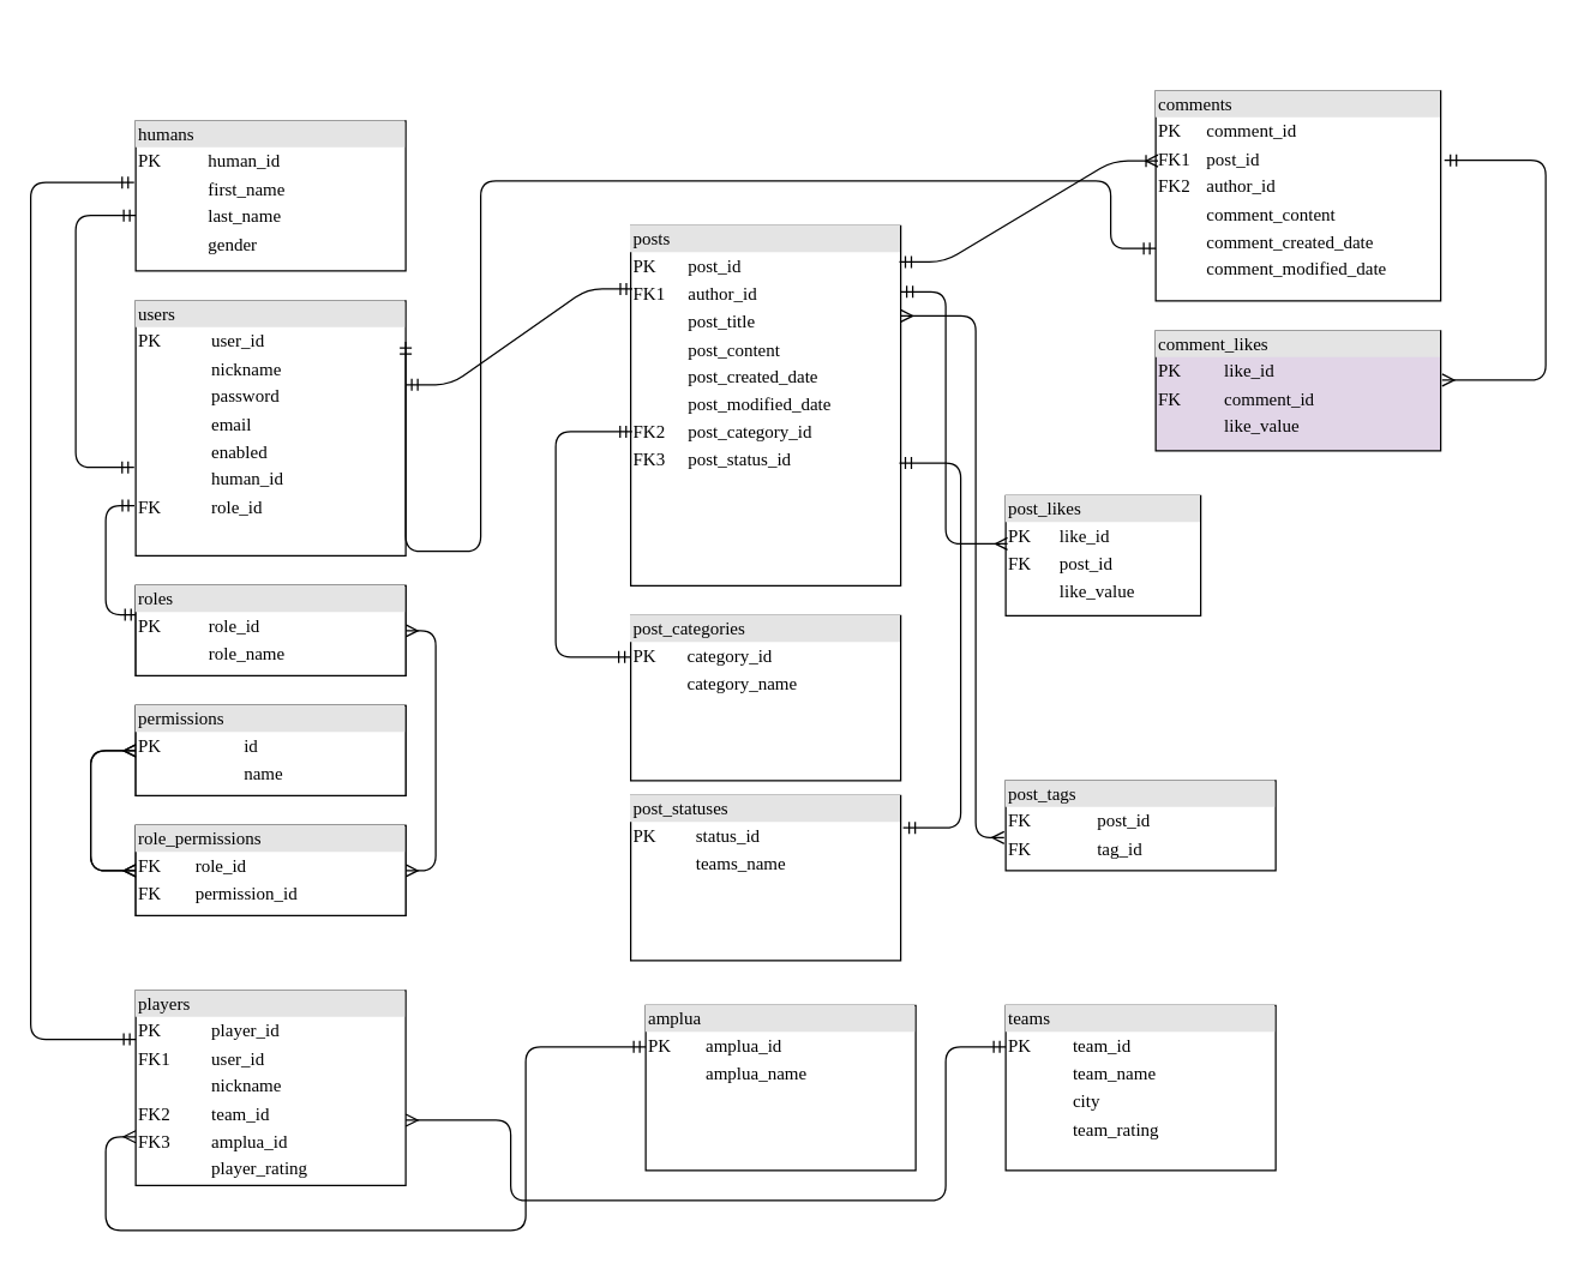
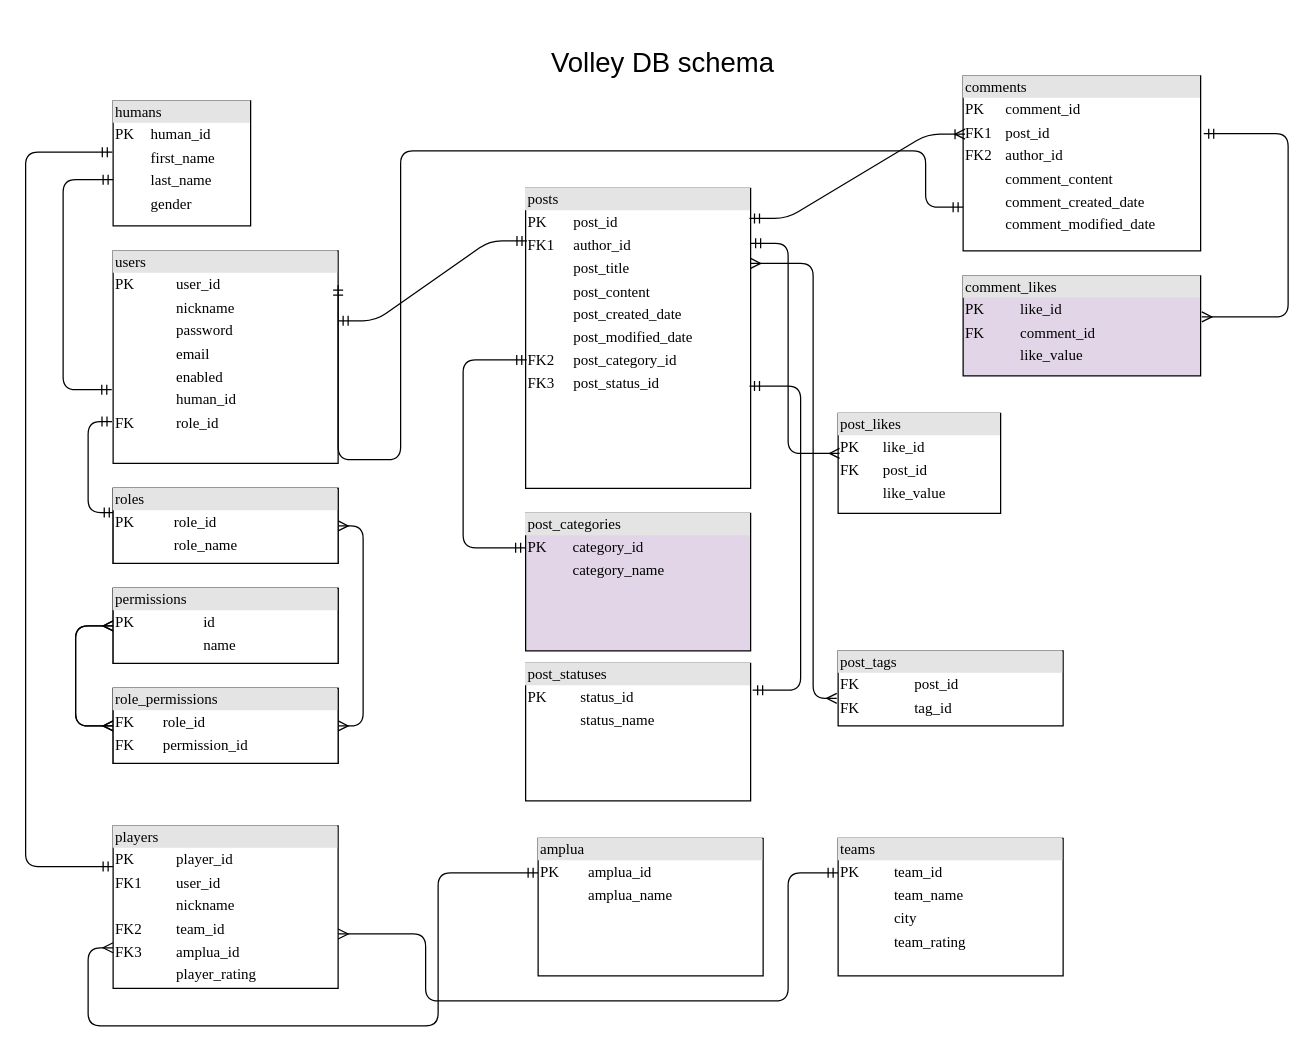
+ <mxCell id="11" value="&lt;font style=&quot;font-size: 22px&quot;&gt;Volley DB schema&lt;/font&gt;" style="rounded=0;whiteSpace=wrap;html=1;strokeColor=none;" parent="1" vertex="1"><mxGeometry x="340" y="20" width="380" height="60" as="geometry" /></mxCell>
- <mxCell id="25" value="&lt;div style=&quot;box-sizing: border-box ; width: 100% ; background: #e4e4e4 ; padding: 2px&quot;&gt;humans&lt;/div&gt;&lt;table style=&quot;width: 100% ; font-size: 1em&quot; cellpadding=&quot;2&quot; cellspacing=&quot;0&quot;&gt;&lt;tbody&gt;&lt;tr&gt;&lt;td&gt;PK&lt;/td&gt;&lt;td&gt;human_id&lt;/td&gt;&lt;/tr&gt;&lt;tr&gt;&lt;td&gt;&lt;/td&gt;&lt;td&gt;first_name&lt;/td&gt;&lt;/tr&gt;&lt;tr&gt;&lt;td&gt;&lt;br&gt;&lt;/td&gt;&lt;td&gt;last_name&lt;/td&gt;&lt;/tr&gt;&lt;tr&gt;&lt;td&gt;&lt;br&gt;&lt;/td&gt;&lt;td&gt;gender&lt;/td&gt;&lt;/tr&gt;&lt;/tbody&gt;&lt;/table&gt;" style="verticalAlign=top;align=left;overflow=fill;html=1;rounded=0;shadow=0;comic=0;labelBackgroundColor=none;strokeWidth=1;fontFamily=Verdana;fontSize=12" parent="1" vertex="1"><mxGeometry x="90" y="80" width="180" height="100" as="geometry" /></mxCell>
+ <mxCell id="25" value="&lt;div style=&quot;box-sizing: border-box ; width: 100% ; background: #e4e4e4 ; padding: 2px&quot;&gt;humans&lt;/div&gt;&lt;table style=&quot;width: 100% ; font-size: 1em&quot; cellpadding=&quot;2&quot; cellspacing=&quot;0&quot;&gt;&lt;tbody&gt;&lt;tr&gt;&lt;td&gt;PK&lt;/td&gt;&lt;td&gt;human_id&lt;/td&gt;&lt;/tr&gt;&lt;tr&gt;&lt;td&gt;&lt;/td&gt;&lt;td&gt;first_name&lt;/td&gt;&lt;/tr&gt;&lt;tr&gt;&lt;td&gt;&lt;br&gt;&lt;/td&gt;&lt;td&gt;last_name&lt;/td&gt;&lt;/tr&gt;&lt;tr&gt;&lt;td&gt;&lt;br&gt;&lt;/td&gt;&lt;td&gt;gender&lt;/td&gt;&lt;/tr&gt;&lt;/tbody&gt;&lt;/table&gt;" style="verticalAlign=top;align=left;overflow=fill;html=1;rounded=0;shadow=0;comic=0;labelBackgroundColor=none;strokeWidth=1;fontFamily=Verdana;fontSize=12" parent="1" vertex="1"><mxGeometry x="90" y="80" width="110" height="100" as="geometry" /></mxCell>
- <mxCell id="15" value="&lt;div style=&quot;box-sizing: border-box ; width: 100% ; background: #e4e4e4 ; padding: 2px&quot;&gt;post_categories&lt;/div&gt;&lt;table style=&quot;width: 100% ; font-size: 1em&quot; cellpadding=&quot;2&quot; cellspacing=&quot;0&quot;&gt;&lt;tbody&gt;&lt;tr&gt;&lt;td&gt;PK&lt;/td&gt;&lt;td&gt;category_id&lt;/td&gt;&lt;/tr&gt;&lt;tr&gt;&lt;td&gt;&lt;/td&gt;&lt;td&gt;category_name&lt;/td&gt;&lt;/tr&gt;&lt;/tbody&gt;&lt;/table&gt;" style="verticalAlign=top;align=left;overflow=fill;html=1;rounded=0;shadow=0;comic=0;labelBackgroundColor=none;strokeWidth=1;fontFamily=Verdana;fontSize=12" parent="1" vertex="1"><mxGeometry x="420" y="410" width="180" height="110" as="geometry" /></mxCell>
+ <mxCell id="15" value="&lt;div style=&quot;box-sizing: border-box ; width: 100% ; background: #e4e4e4 ; padding: 2px&quot;&gt;post_categories&lt;/div&gt;&lt;table style=&quot;width: 100% ; font-size: 1em&quot; cellpadding=&quot;2&quot; cellspacing=&quot;0&quot;&gt;&lt;tbody&gt;&lt;tr&gt;&lt;td&gt;PK&lt;/td&gt;&lt;td&gt;category_id&lt;/td&gt;&lt;/tr&gt;&lt;tr&gt;&lt;td&gt;&lt;/td&gt;&lt;td&gt;category_name&lt;/td&gt;&lt;/tr&gt;&lt;/tbody&gt;&lt;/table&gt;" style="verticalAlign=top;align=left;overflow=fill;html=1;rounded=0;shadow=0;comic=0;labelBackgroundColor=none;strokeWidth=1;fontFamily=Verdana;fontSize=12;fillColor=#e1d5e7;" parent="1" vertex="1"><mxGeometry x="420" y="410" width="180" height="110" as="geometry" /></mxCell>
- <mxCell id="17" value="&lt;div style=&quot;box-sizing: border-box ; width: 100% ; background: #e4e4e4 ; padding: 2px&quot;&gt;post_statuses&lt;/div&gt;&lt;table style=&quot;width: 100% ; font-size: 1em&quot; cellpadding=&quot;2&quot; cellspacing=&quot;0&quot;&gt;&lt;tbody&gt;&lt;tr&gt;&lt;td&gt;PK&lt;/td&gt;&lt;td&gt;status_id&lt;/td&gt;&lt;/tr&gt;&lt;tr&gt;&lt;td&gt;&lt;/td&gt;&lt;td&gt;teams_name&lt;/td&gt;&lt;/tr&gt;&lt;/tbody&gt;&lt;/table&gt;" style="verticalAlign=top;align=left;overflow=fill;html=1;rounded=0;shadow=0;comic=0;labelBackgroundColor=none;strokeWidth=1;fontFamily=Verdana;fontSize=12" parent="1" vertex="1"><mxGeometry x="420" y="530" width="180" height="110" as="geometry" /></mxCell>
+ <mxCell id="17" value="&lt;div style=&quot;box-sizing: border-box ; width: 100% ; background: #e4e4e4 ; padding: 2px&quot;&gt;post_statuses&lt;/div&gt;&lt;table style=&quot;width: 100% ; font-size: 1em&quot; cellpadding=&quot;2&quot; cellspacing=&quot;0&quot;&gt;&lt;tbody&gt;&lt;tr&gt;&lt;td&gt;PK&lt;/td&gt;&lt;td&gt;status_id&lt;/td&gt;&lt;/tr&gt;&lt;tr&gt;&lt;td&gt;&lt;/td&gt;&lt;td&gt;status_name&lt;/td&gt;&lt;/tr&gt;&lt;/tbody&gt;&lt;/table&gt;" style="verticalAlign=top;align=left;overflow=fill;html=1;rounded=0;shadow=0;comic=0;labelBackgroundColor=none;strokeWidth=1;fontFamily=Verdana;fontSize=12" parent="1" vertex="1"><mxGeometry x="420" y="530" width="180" height="110" as="geometry" /></mxCell>
